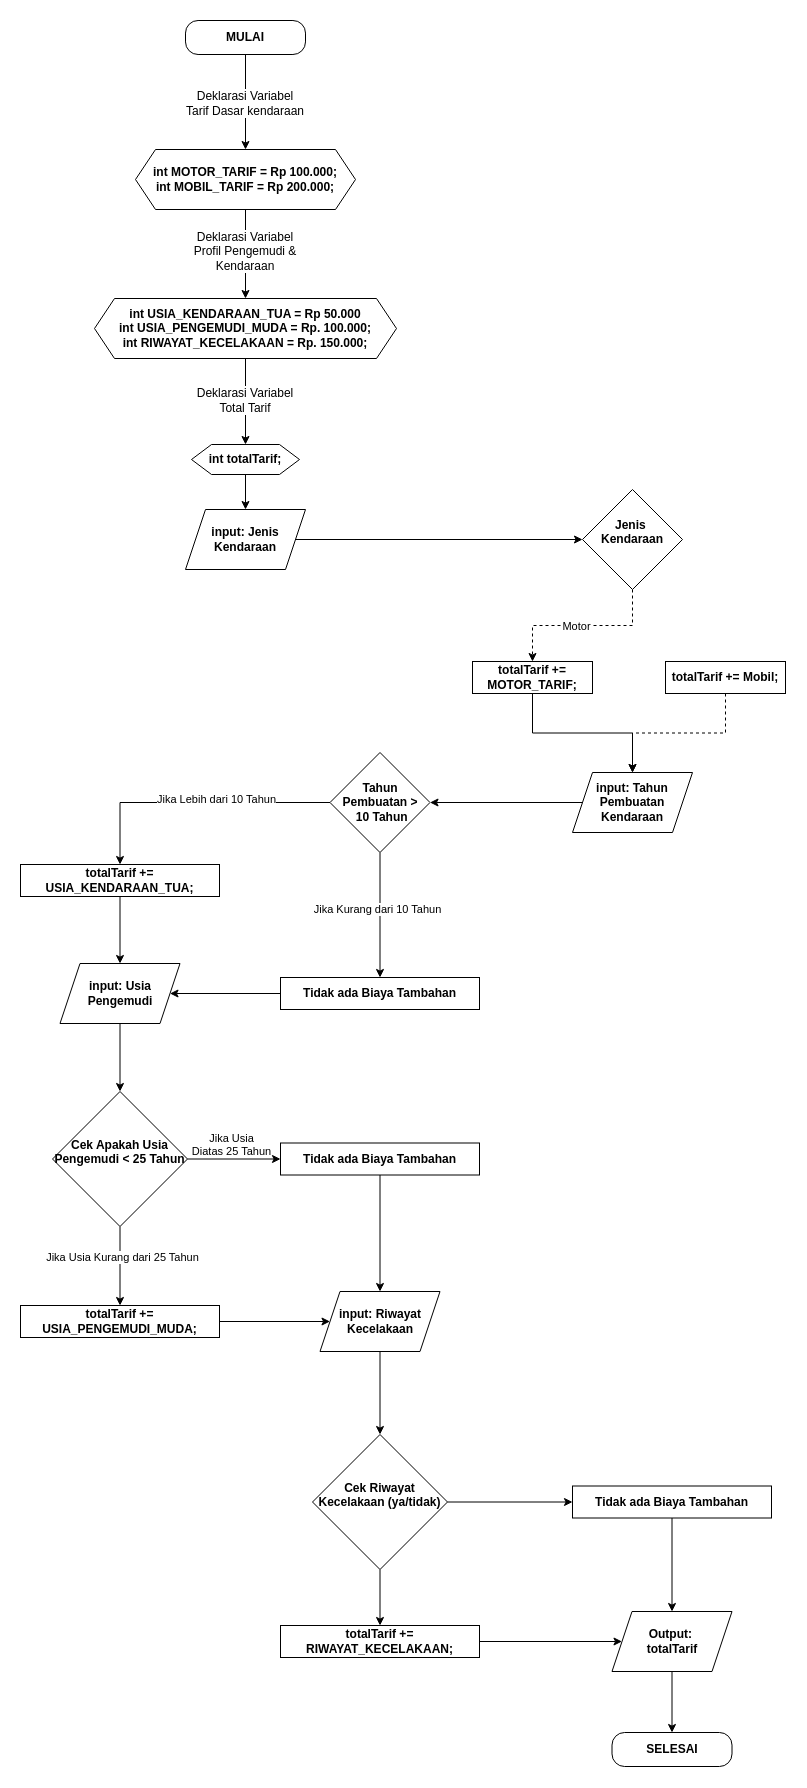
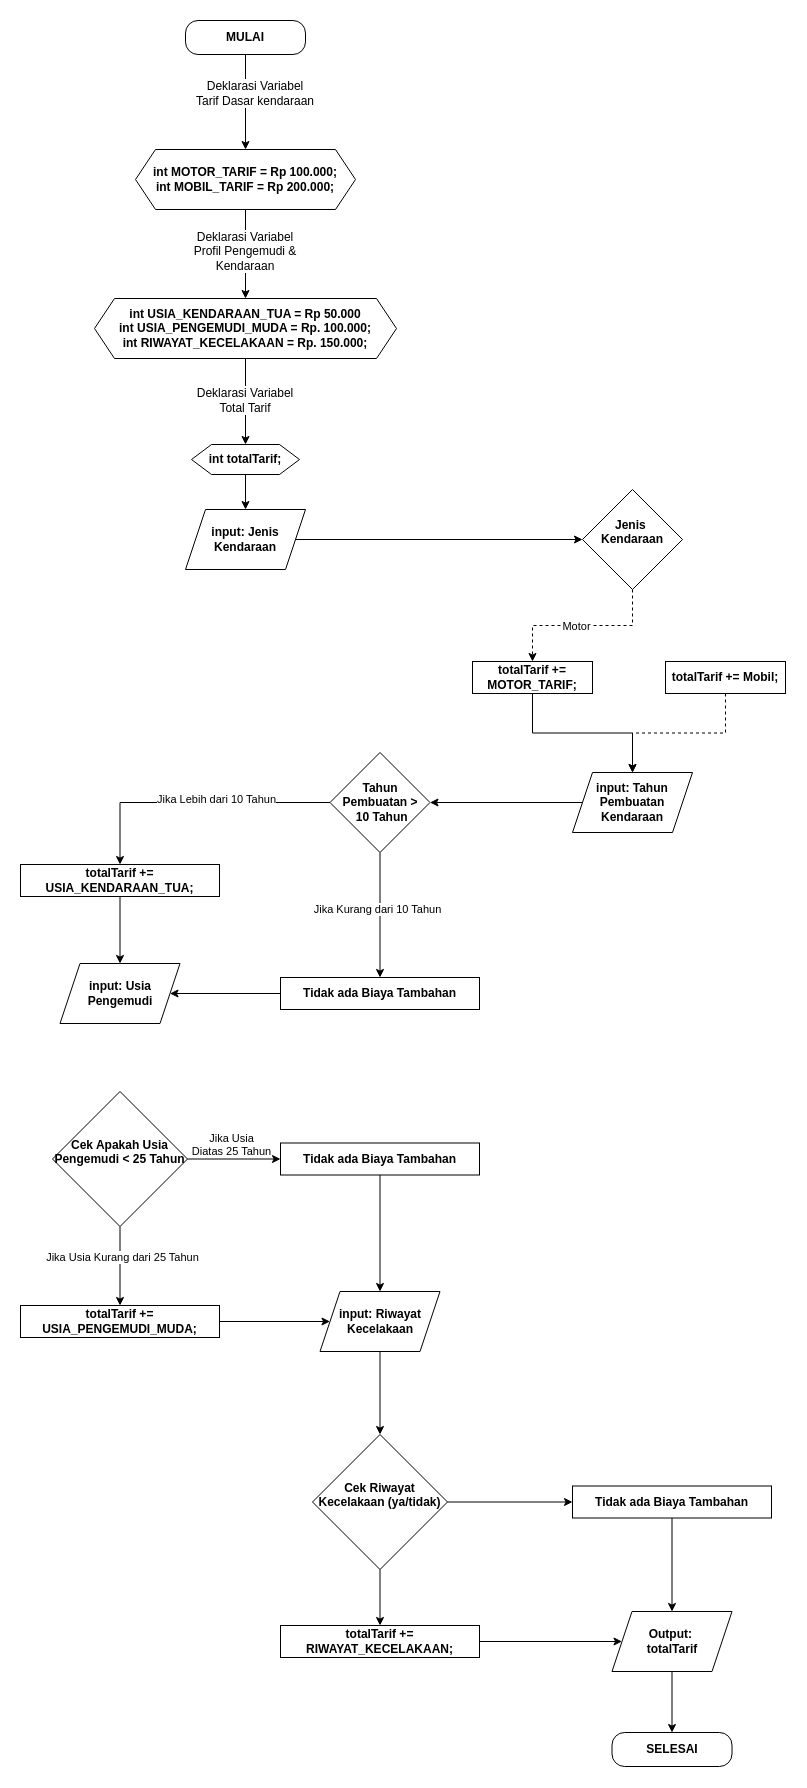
- <mxCell id="8" value="Deklarasi Variabel Tarif Dasar kendaraan" style="text;html=1;align=center;verticalAlign=middle;whiteSpace=wrap;rounded=0;labelBackgroundColor=default;" parent="1" vertex="1"><mxGeometry x="183" y="88" width="124" height="30" as="geometry" /></mxCell>
+ <mxCell id="8" value="Deklarasi Variabel Tarif Dasar kendaraan" style="text;html=1;align=center;verticalAlign=middle;whiteSpace=wrap;rounded=0;labelBackgroundColor=default;" parent="1" vertex="1"><mxGeometry x="193" y="78" width="124" height="30" as="geometry" /></mxCell>
- <mxCell id="35" value="" style="edgeStyle=orthogonalEdgeStyle;rounded=0;orthogonalLoop=1;jettySize=auto;html=1;" parent="1" source="36" target="41" edge="1"><mxGeometry relative="1" as="geometry" /></mxCell>
